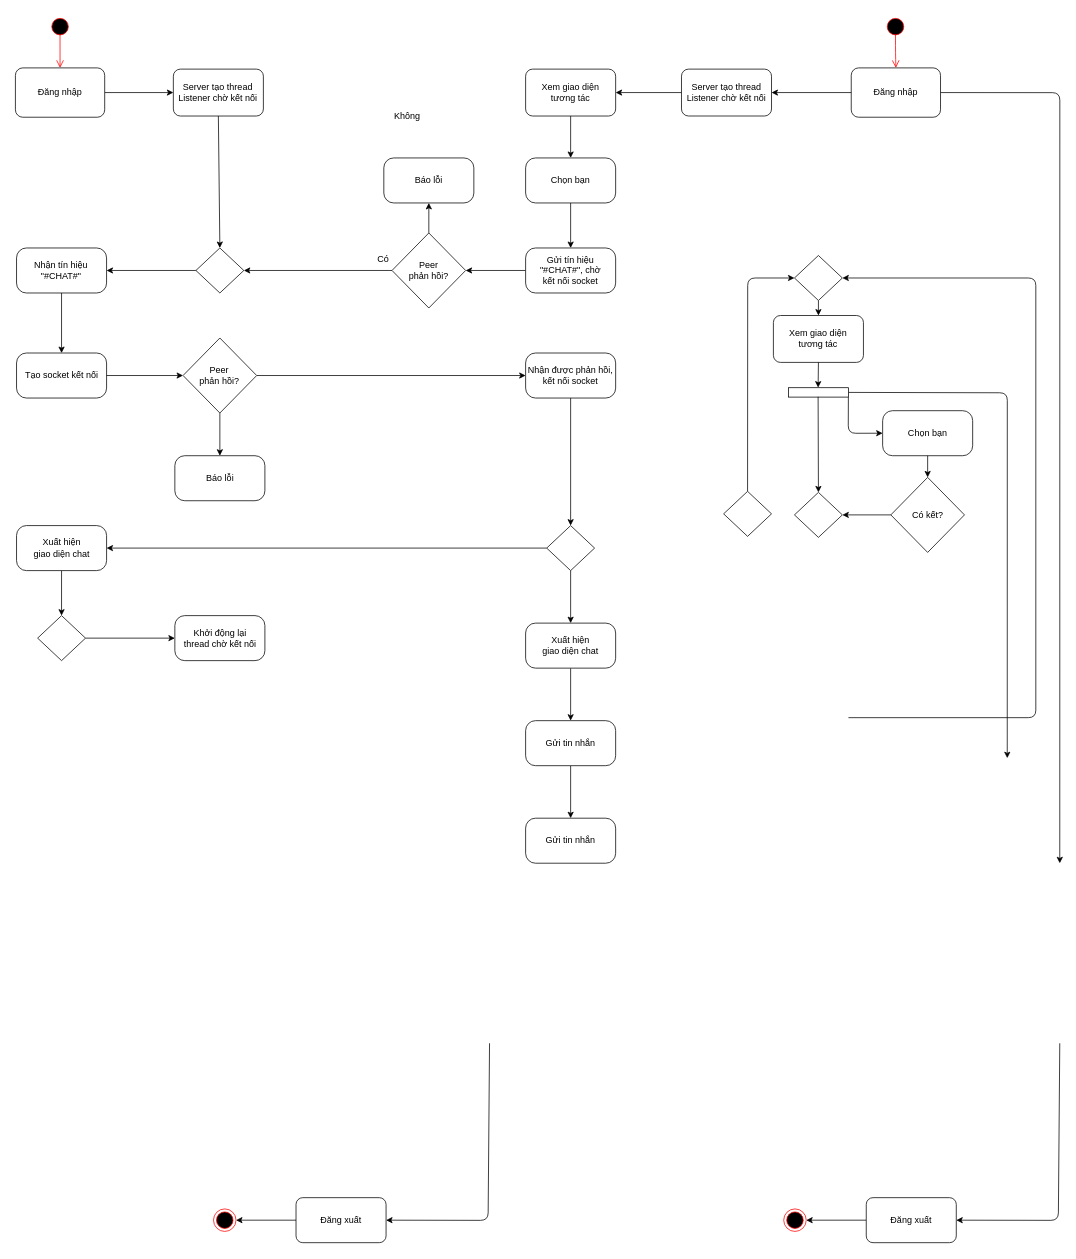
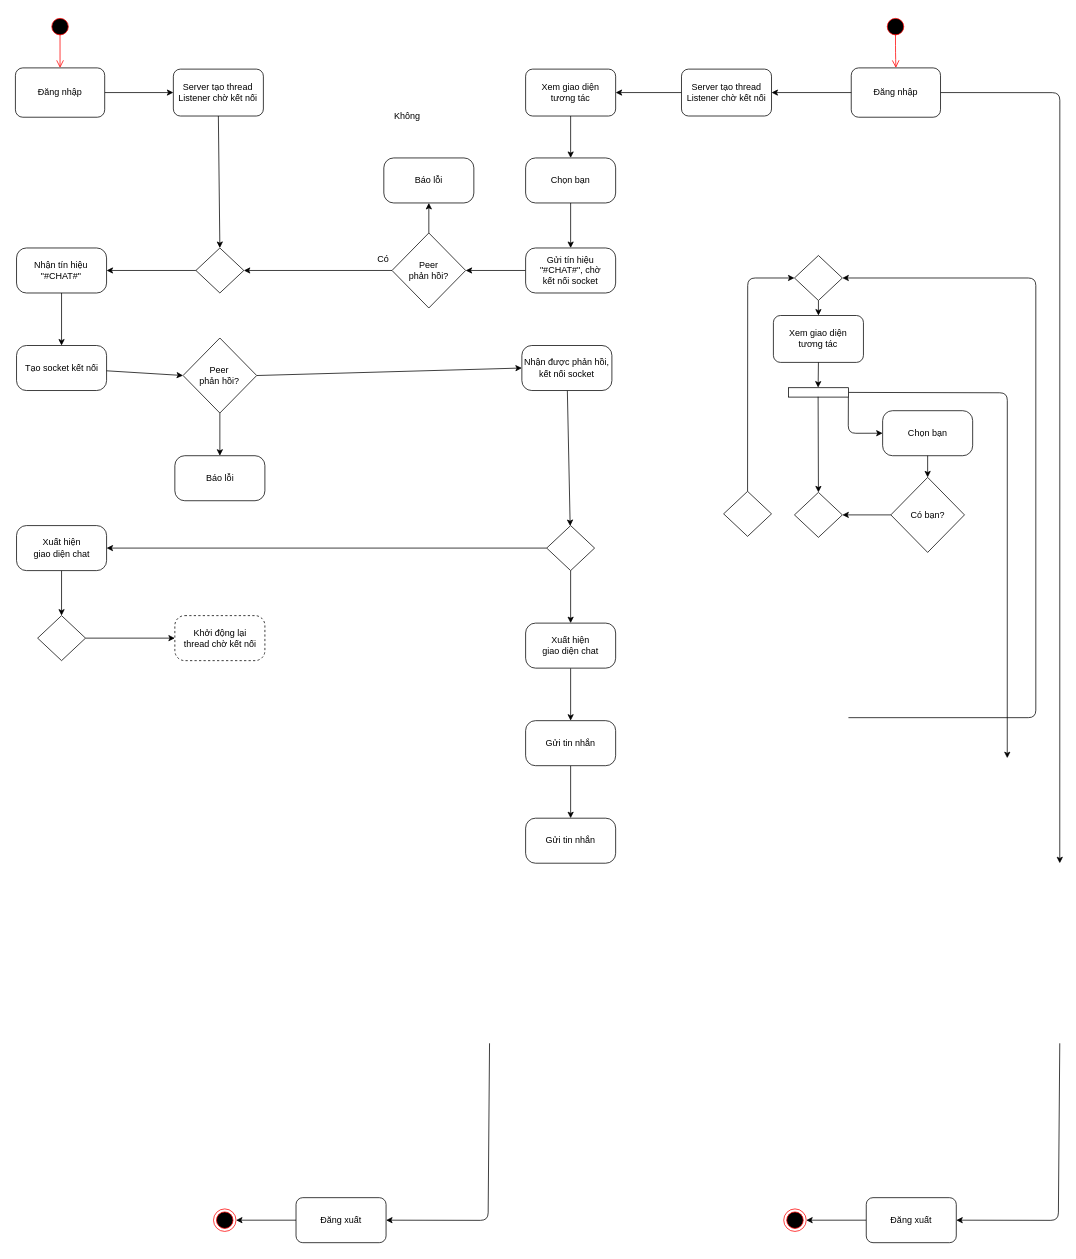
- <mxCell id="55" value="Tạo socket kết nối" style="whiteSpace=wrap;html=1;rounded=1;arcSize=22;" vertex="1" parent="1"><mxGeometry x="21.5" y="470" width="120" height="60" as="geometry" /></mxCell>
+ <mxCell id="55" value="Tạo socket kết nối" style="whiteSpace=wrap;html=1;rounded=1;arcSize=22;" vertex="1" parent="1"><mxGeometry x="21.5" y="460" width="120" height="60" as="geometry" /></mxCell>
- <mxCell id="62" value="Nhận được phản hồi,&lt;br&gt;kết nối socket&lt;br&gt;" style="whiteSpace=wrap;html=1;rounded=1;arcSize=22;" vertex="1" parent="1"><mxGeometry x="700" y="470" width="120" height="60" as="geometry" /></mxCell>
+ <mxCell id="62" value="Nhận được phản hồi,&lt;br&gt;kết nối socket&lt;br&gt;" style="whiteSpace=wrap;html=1;rounded=1;arcSize=22;" vertex="1" parent="1"><mxGeometry x="695" y="460" width="120" height="60" as="geometry" /></mxCell>
- <mxCell id="22" value="Có kết?" style="rhombus;whiteSpace=wrap;html=1;" vertex="1" parent="1"><mxGeometry x="1186.75" y="635.75" width="98.16" height="100" as="geometry" /></mxCell>
+ <mxCell id="22" value="Có bạn?" style="rhombus;whiteSpace=wrap;html=1;" vertex="1" parent="1"><mxGeometry x="1186.75" y="635.75" width="98.16" height="100" as="geometry" /></mxCell>
- <mxCell id="64" value="Khởi động lại &lt;br&gt;thread chờ kết nối" style="whiteSpace=wrap;html=1;rounded=1;arcSize=22;" vertex="1" parent="1"><mxGeometry x="232.5" y="820" width="120" height="60" as="geometry" /></mxCell>
+ <mxCell id="64" value="Khởi động lại &lt;br&gt;thread chờ kết nối" style="whiteSpace=wrap;html=1;rounded=1;arcSize=22;dashed=1;" vertex="1" parent="1"><mxGeometry x="232.5" y="820" width="120" height="60" as="geometry" /></mxCell>
